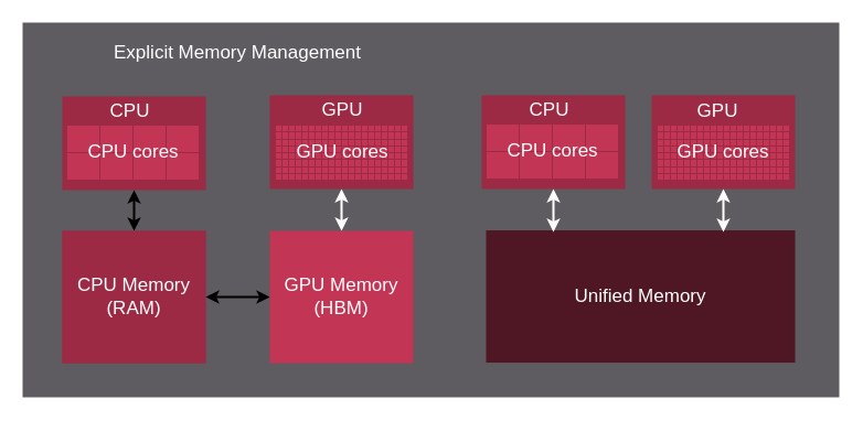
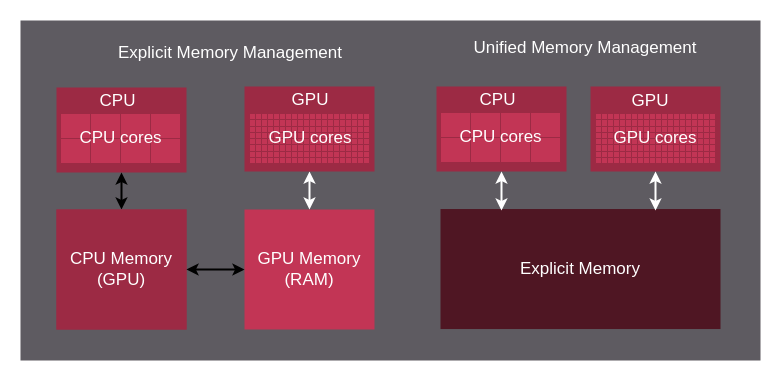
- <mxCell id="3" value="Explicit Memory Management" style="text;strokeColor=none;fillColor=none;align=center;verticalAlign=middle;rounded=0;fontFamily=Helvetica;fontSize=17;fontColor=#FFFFFF;" parent="1" vertex="1"><mxGeometry x="50" y="30" width="330" height="30" as="geometry" /></mxCell>
+ <mxCell id="3" value="Explicit Memory Management" style="text;strokeColor=none;fillColor=none;align=center;verticalAlign=middle;rounded=0;fontFamily=Helvetica;fontSize=17;fontColor=#FFFFFF;" parent="1" vertex="1"><mxGeometry x="65" y="35" width="330" height="30" as="geometry" /></mxCell>
+ <mxCell id="24" value="Unified Memory Management" style="text;strokeColor=none;fillColor=none;align=center;verticalAlign=middle;rounded=0;fontFamily=Helvetica;fontSize=17;fontColor=#FFFFFF;" parent="1" vertex="1"><mxGeometry x="440" y="30" width="290" height="30" as="geometry" /></mxCell>
- <mxCell id="30" value="CPU Memory (RAM)" style="text;html=1;strokeColor=none;fillColor=none;align=center;verticalAlign=middle;whiteSpace=wrap;rounded=0;fontSize=17;fontColor=#FFFFFF;" parent="28" vertex="1"><mxGeometry width="130" height="120" as="geometry" /></mxCell>
+ <mxCell id="30" value="CPU Memory (GPU)" style="text;html=1;strokeColor=none;fillColor=none;align=center;verticalAlign=middle;whiteSpace=wrap;rounded=0;fontSize=17;fontColor=#FFFFFF;" parent="28" vertex="1"><mxGeometry width="130" height="120" as="geometry" /></mxCell>
- <mxCell id="23" value="&lt;div&gt;GPU Memory&lt;br&gt;(HBM)&lt;/div&gt;" style="text;html=1;strokeColor=none;fillColor=none;align=center;verticalAlign=middle;whiteSpace=wrap;rounded=0;fontSize=17;fontColor=#FFFFFF;" parent="21" vertex="1"><mxGeometry width="130" height="120" as="geometry" /></mxCell>
+ <mxCell id="23" value="&lt;div&gt;GPU Memory&lt;br&gt;(RAM)&lt;/div&gt;" style="text;html=1;strokeColor=none;fillColor=none;align=center;verticalAlign=middle;whiteSpace=wrap;rounded=0;fontSize=17;fontColor=#FFFFFF;" parent="21" vertex="1"><mxGeometry width="130" height="120" as="geometry" /></mxCell>
- <mxCell id="27" value="Unified Memory" style="text;html=1;strokeColor=none;fillColor=none;align=center;verticalAlign=middle;whiteSpace=wrap;rounded=0;fontSize=17;fontColor=#FFFFFF;" vertex="1" parent="25"><mxGeometry y="-0.46" width="280" height="120" as="geometry" /></mxCell>
+ <mxCell id="27" value="Explicit Memory" style="text;html=1;strokeColor=none;fillColor=none;align=center;verticalAlign=middle;whiteSpace=wrap;rounded=0;fontSize=17;fontColor=#FFFFFF;" vertex="1" parent="25"><mxGeometry y="-0.46" width="280" height="120" as="geometry" /></mxCell>
